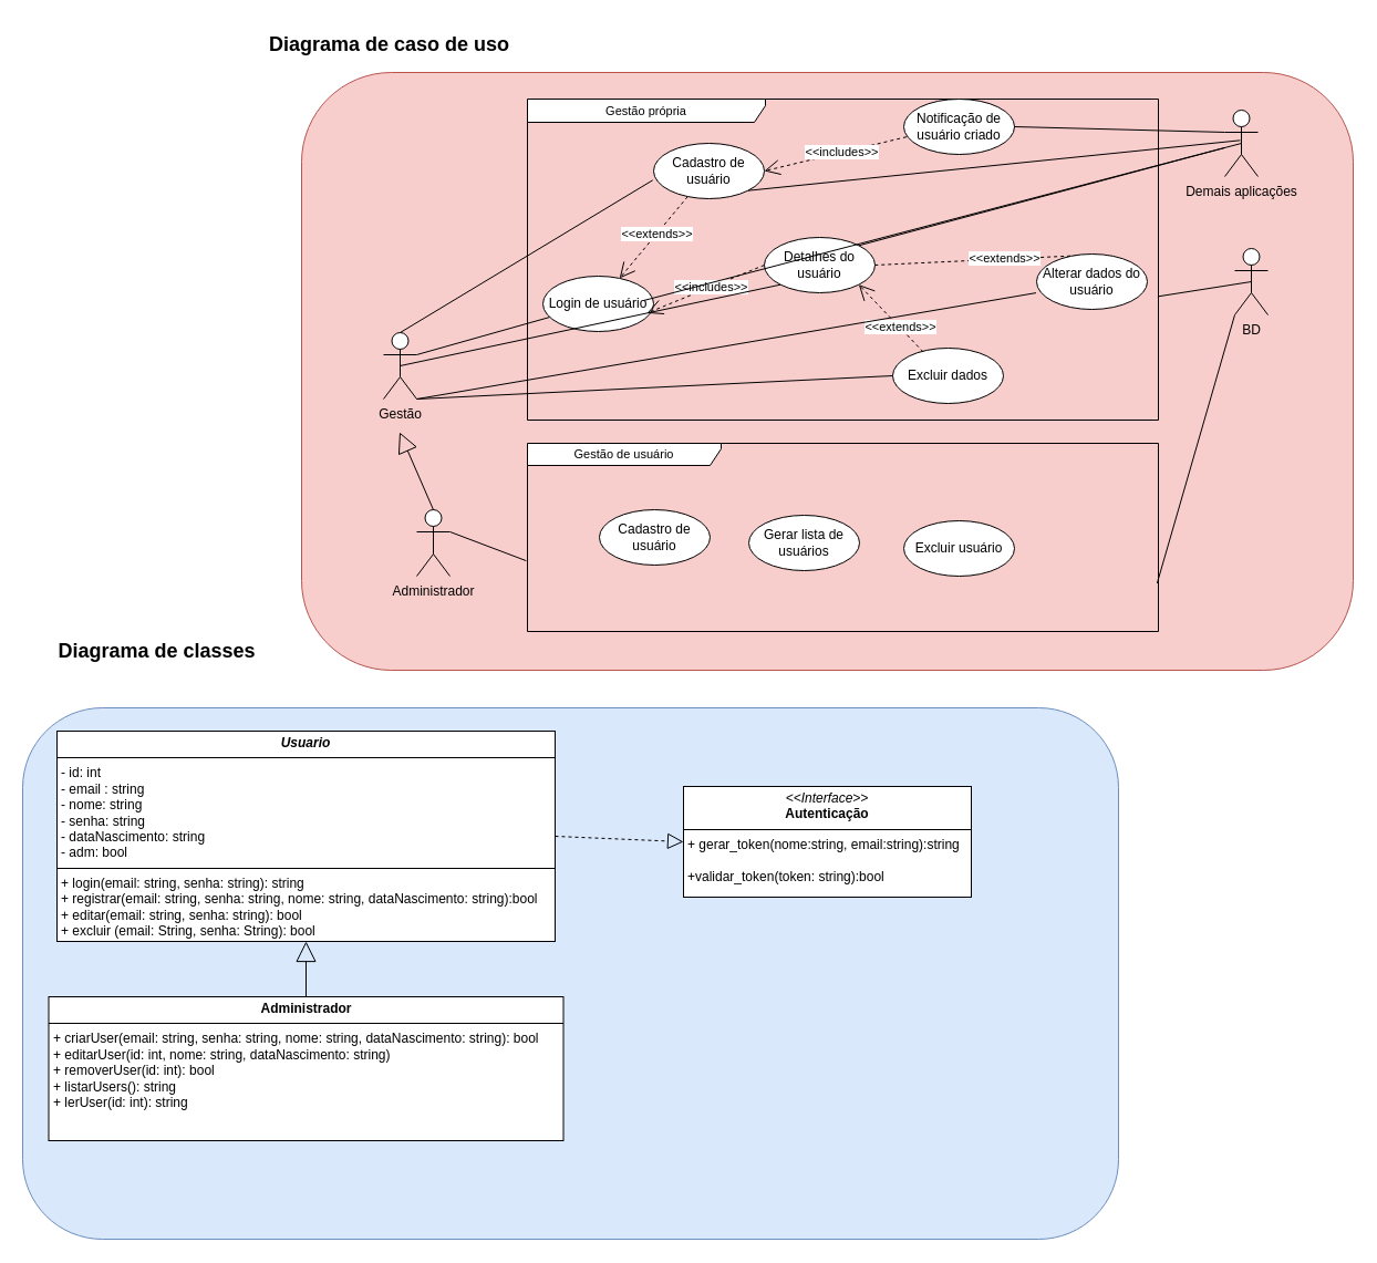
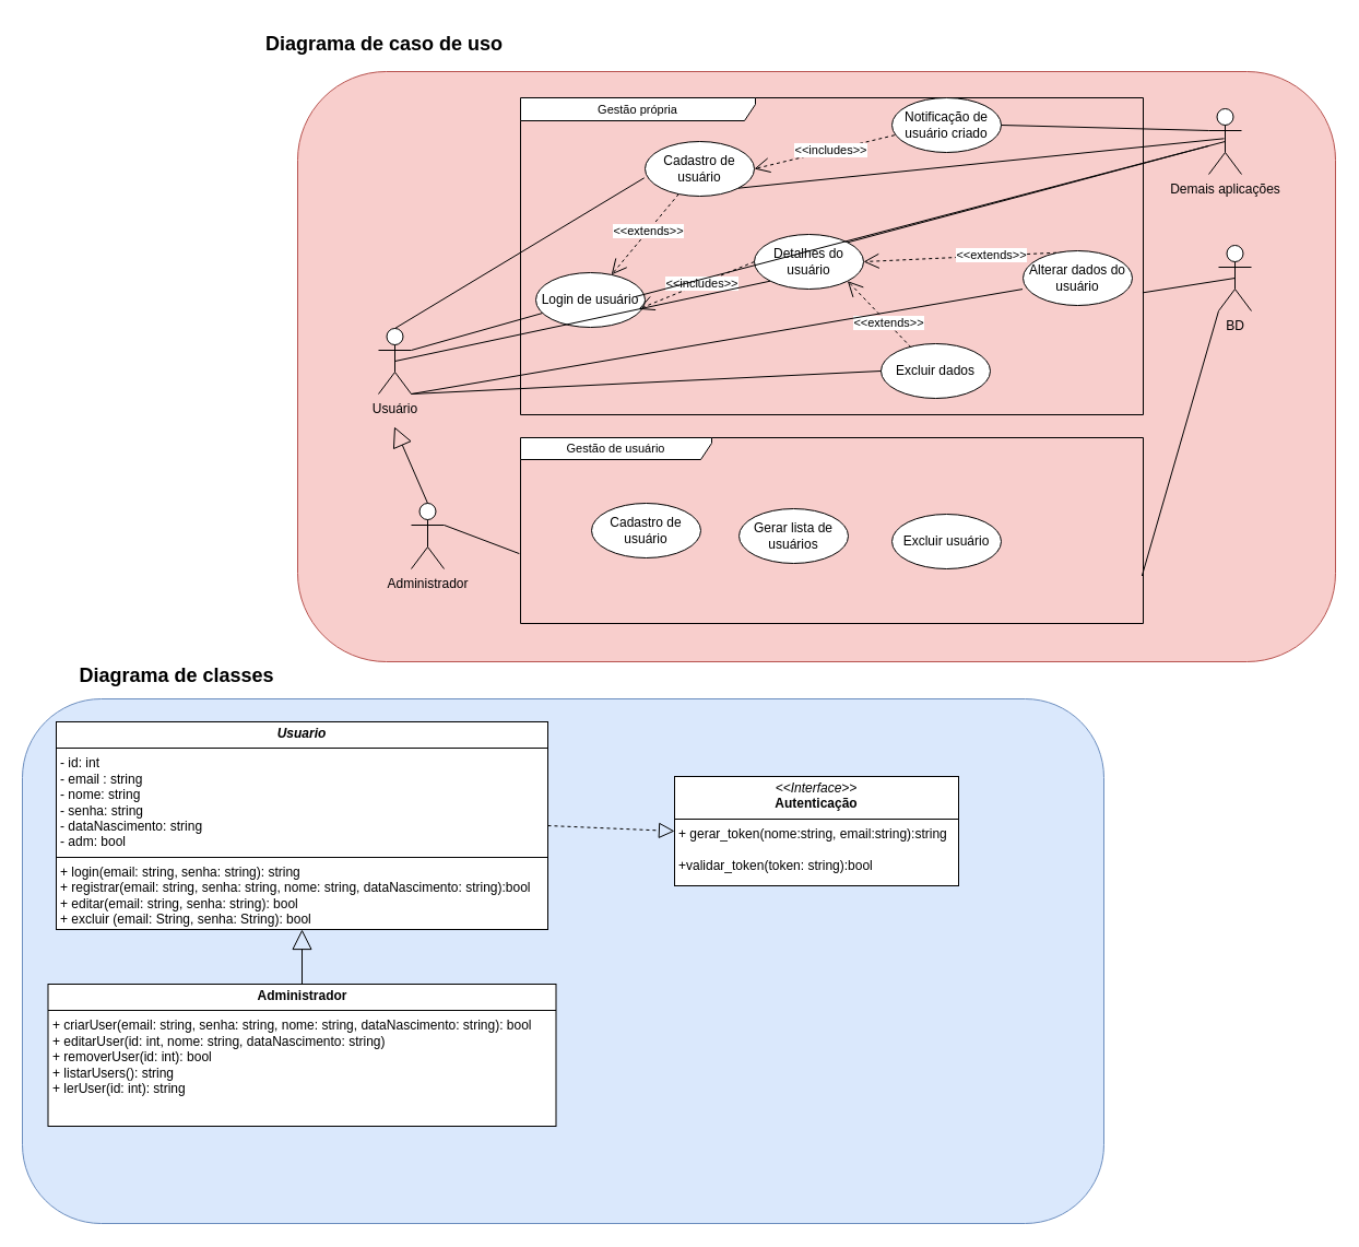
- <mxCell id="14" value="&amp;lt;&amp;lt;extends&amp;gt;&amp;gt;" style="endArrow=none;endSize=12;dashed=1;html=1;rounded=0;strokeColor=default;align=center;verticalAlign=middle;fontFamily=Helvetica;fontSize=11;fontColor=default;labelBackgroundColor=default;exitX=0.366;exitY=0.029;exitDx=0;exitDy=0;entryX=1;entryY=0.5;entryDx=0;entryDy=0;exitPerimeter=0;" parent="1" source="15" target="11" edge="1"><mxGeometry x="-0.278" y="-1" width="160" relative="1" as="geometry"><mxPoint x="878" y="199" as="sourcePoint" /><mxPoint x="756" y="224" as="targetPoint" /><mxPoint as="offset" /></mxGeometry></mxCell>
+ <mxCell id="14" value="&amp;lt;&amp;lt;extends&amp;gt;&amp;gt;" style="endArrow=open;endSize=12;dashed=1;html=1;rounded=0;strokeColor=default;align=center;verticalAlign=middle;fontFamily=Helvetica;fontSize=11;fontColor=default;labelBackgroundColor=default;exitX=0.366;exitY=0.029;exitDx=0;exitDy=0;entryX=1;entryY=0.5;entryDx=0;entryDy=0;exitPerimeter=0;" parent="1" source="15" target="11" edge="1"><mxGeometry x="-0.278" y="-1" width="160" relative="1" as="geometry"><mxPoint x="878" y="199" as="sourcePoint" /><mxPoint x="756" y="224" as="targetPoint" /><mxPoint as="offset" /></mxGeometry></mxCell>
- <mxCell id="5" value="Gestão" style="shape=umlActor;verticalLabelPosition=bottom;verticalAlign=top;html=1;outlineConnect=0;" parent="1" vertex="1"><mxGeometry x="346" y="300" width="30" height="60" as="geometry" /></mxCell>
+ <mxCell id="5" value="Usuário" style="shape=umlActor;verticalLabelPosition=bottom;verticalAlign=top;html=1;outlineConnect=0;" parent="1" vertex="1"><mxGeometry x="346" y="300" width="30" height="60" as="geometry" /></mxCell>
- <mxCell id="21" value="&lt;font style=&quot;font-size: 18px;&quot;&gt;&lt;b&gt;Diagrama de classes&lt;/b&gt;&lt;/font&gt;" style="text;html=1;align=center;verticalAlign=middle;resizable=0;points=[];autosize=1;strokeColor=none;fillColor=none;" parent="1" vertex="1"><mxGeometry x="41" y="568" width="200" height="40" as="geometry" /></mxCell>
+ <mxCell id="21" value="&lt;font style=&quot;font-size: 18px;&quot;&gt;&lt;b&gt;Diagrama de classes&lt;/b&gt;&lt;/font&gt;" style="text;html=1;align=center;verticalAlign=middle;resizable=0;points=[];autosize=1;strokeColor=none;fillColor=none;" parent="1" vertex="1"><mxGeometry x="61" y="598" width="200" height="40" as="geometry" /></mxCell>
